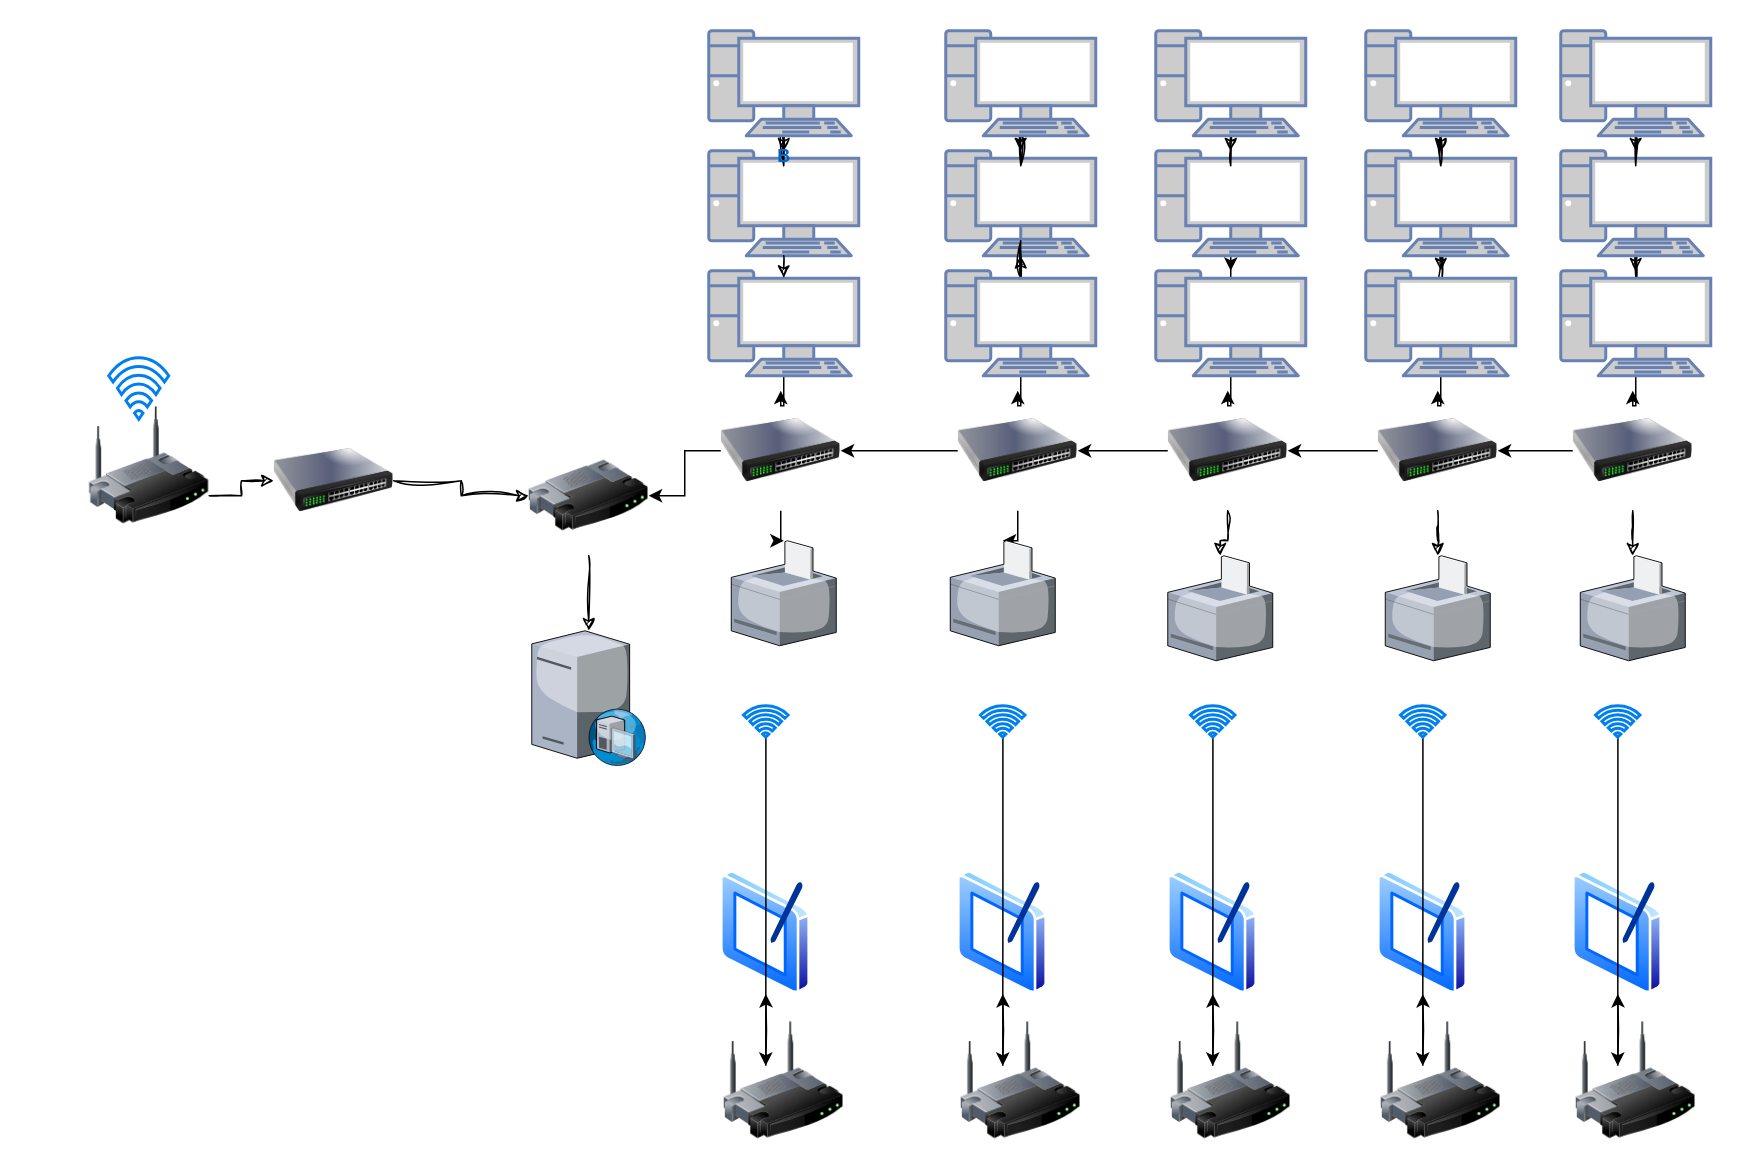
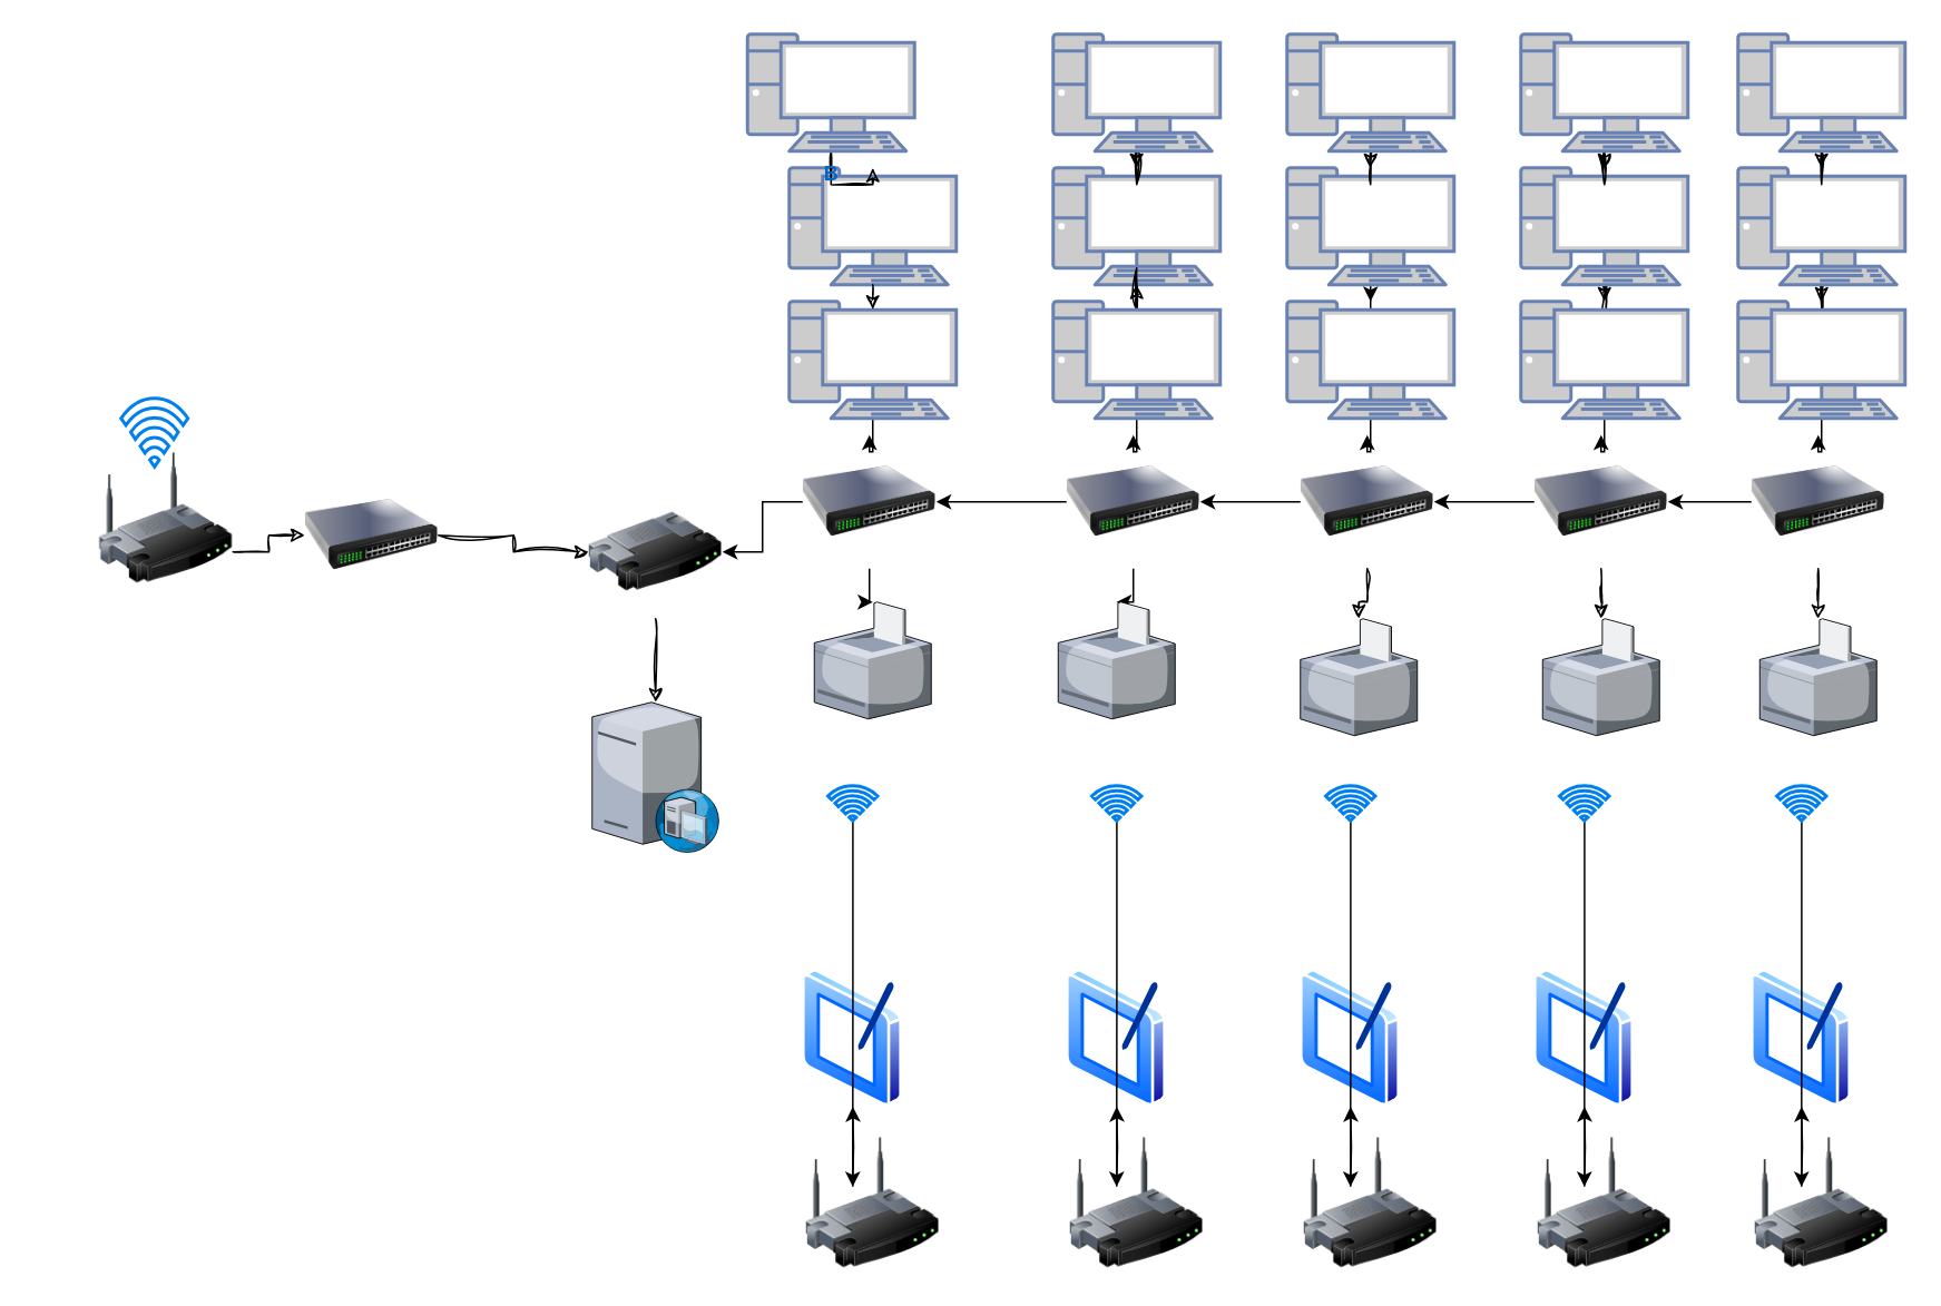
- <mxCell id="4" value="B" style="fontColor=#0066CC;verticalAlign=top;verticalLabelPosition=bottom;labelPosition=center;align=center;html=1;outlineConnect=0;fillColor=#CCCCCC;strokeColor=#6881B3;gradientColor=none;gradientDirection=north;strokeWidth=2;shape=mxgraph.networks.pc;fontFamily=Helvetica;fontStyle=1" vertex="1" parent="1"><mxGeometry y="20" width="100" height="70" as="geometry" x="472" /></mxCell>
+ <mxCell id="4" value="B" style="fontColor=#0066CC;verticalAlign=top;verticalLabelPosition=bottom;labelPosition=center;align=center;html=1;outlineConnect=0;fillColor=#CCCCCC;strokeColor=#6881B3;gradientColor=none;gradientDirection=north;strokeWidth=2;shape=mxgraph.networks.pc;fontFamily=Helvetica;fontStyle=1" vertex="1" parent="1"><mxGeometry x="447" y="20" width="100" height="70" as="geometry" /></mxCell>
